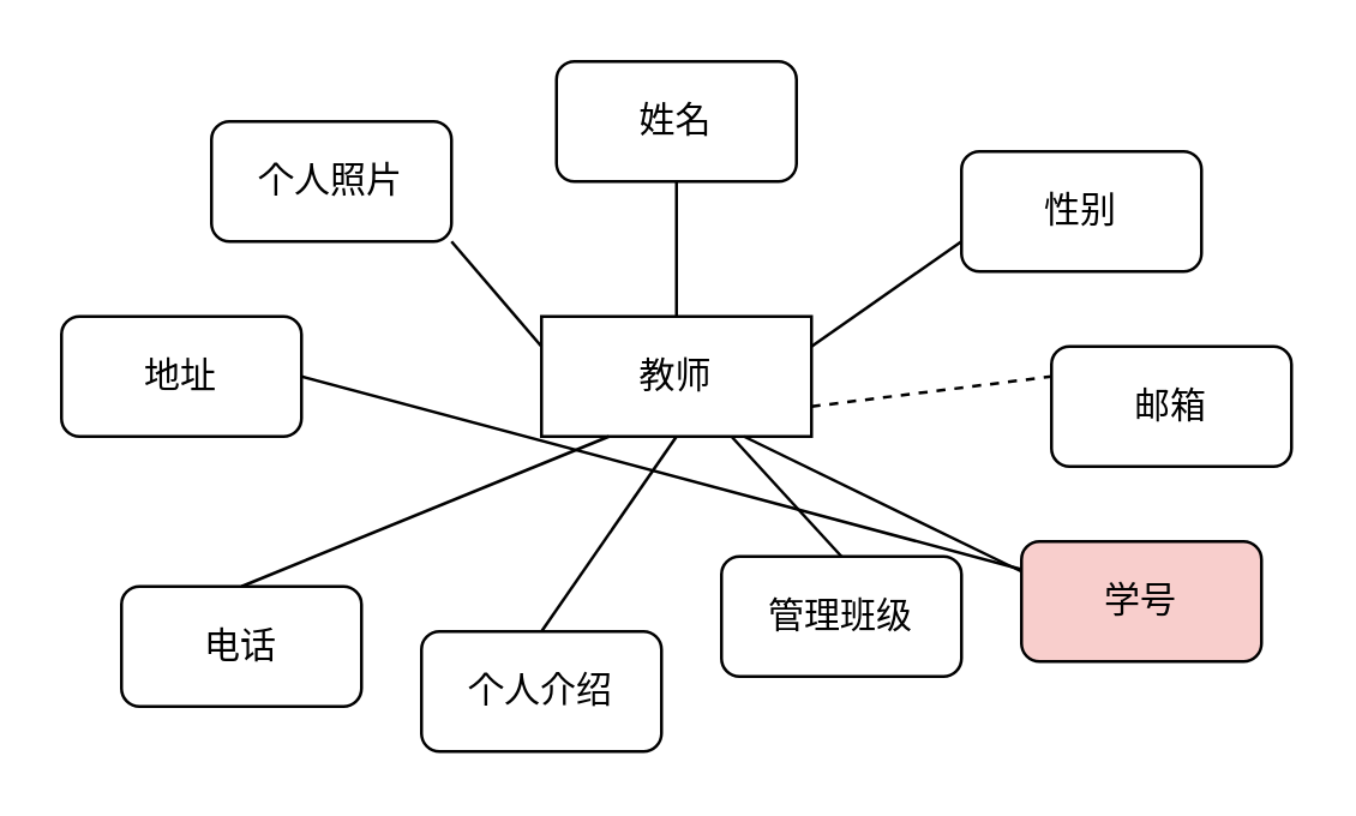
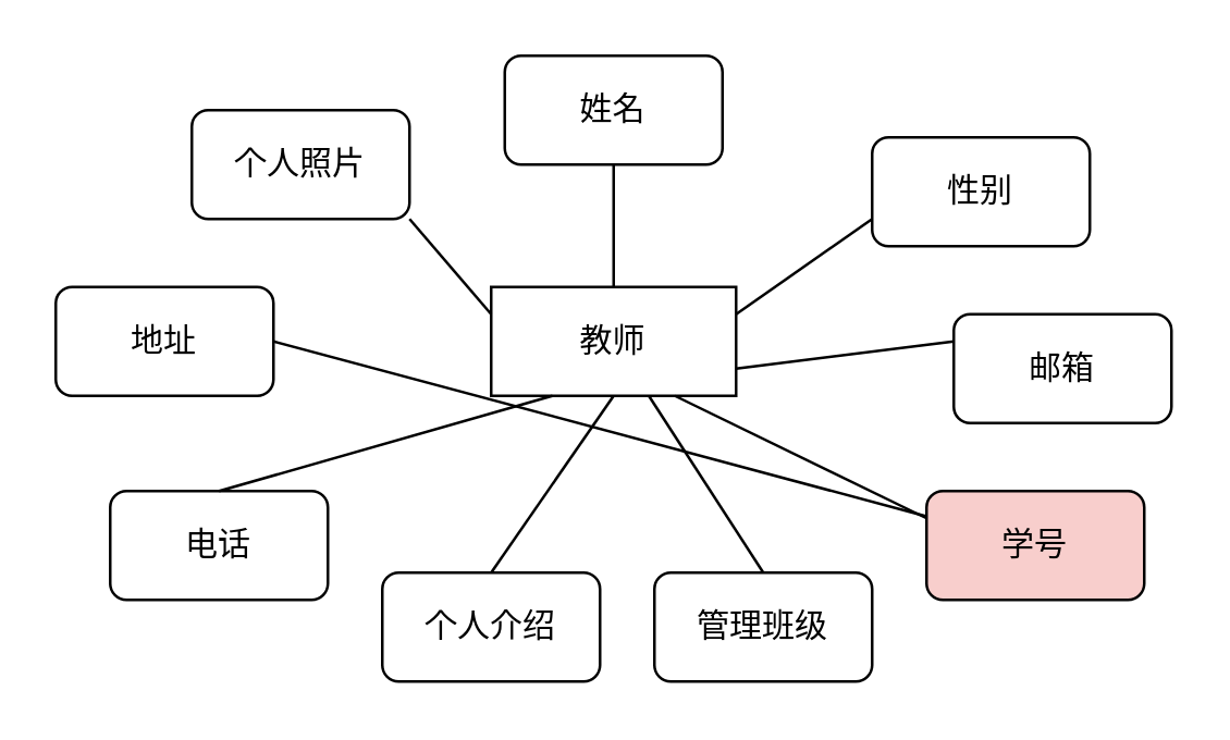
- <mxCell id="15" value="" style="endArrow=none;html=1;rounded=0;exitX=1;exitY=0.75;exitDx=0;exitDy=0;entryX=0;entryY=0.25;entryDx=0;entryDy=0;dashed=1;" edge="1" source="2" target="5" parent="1"><mxGeometry width="50" height="50" relative="1" as="geometry"><mxPoint x="310" y="320" as="sourcePoint" /><mxPoint x="360" y="270" as="targetPoint" /></mxGeometry></mxCell>
+ <mxCell id="15" value="" style="endArrow=none;html=1;rounded=0;exitX=1;exitY=0.75;exitDx=0;exitDy=0;entryX=0;entryY=0.25;entryDx=0;entryDy=0;" edge="1" source="2" target="5" parent="1"><mxGeometry width="50" height="50" relative="1" as="geometry"><mxPoint x="310" y="320" as="sourcePoint" /><mxPoint x="360" y="270" as="targetPoint" /></mxGeometry></mxCell>
- <mxCell id="6" value="管理班级" style="rounded=1;whiteSpace=wrap;html=1;" vertex="1" parent="1"><mxGeometry x="240" y="185" width="80" height="40" as="geometry" /></mxCell>
+ <mxCell id="6" value="管理班级" style="rounded=1;whiteSpace=wrap;html=1;" vertex="1" parent="1"><mxGeometry x="240" y="210" width="80" height="40" as="geometry" /></mxCell>
- <mxCell id="9" value="电话" style="rounded=1;whiteSpace=wrap;html=1;" vertex="1" parent="1"><mxGeometry x="40" y="195" width="80" height="40" as="geometry" /></mxCell>
+ <mxCell id="9" value="电话" style="rounded=1;whiteSpace=wrap;html=1;" vertex="1" parent="1"><mxGeometry x="40" y="180" width="80" height="40" as="geometry" /></mxCell>
